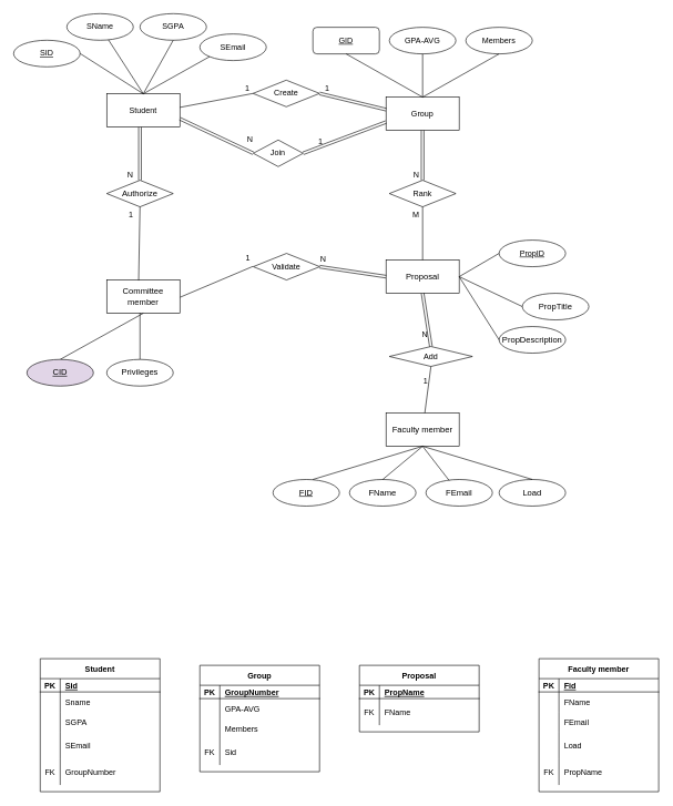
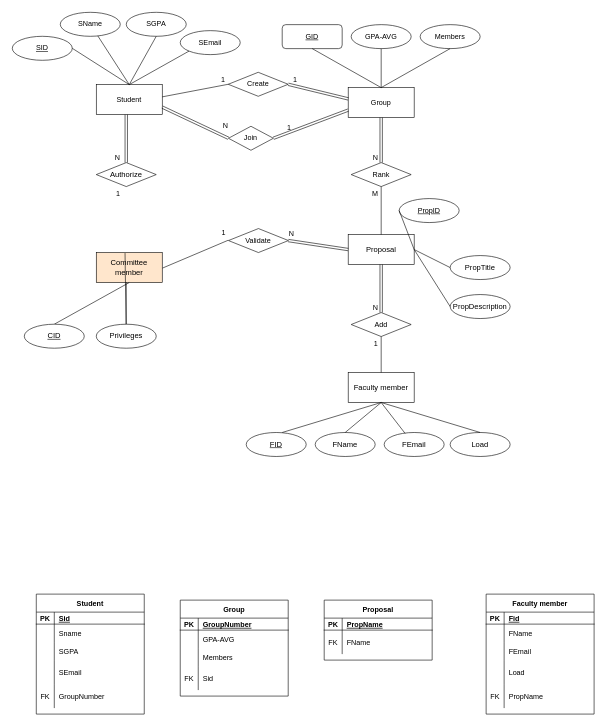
- <mxCell id="120" value="" style="endArrow=none;html=1;rounded=0;exitX=0.436;exitY=0.017;exitDx=0;exitDy=0;exitPerimeter=0;entryX=0.5;entryY=1;entryDx=0;entryDy=0;" edge="1" parent="1" source="4" target="17"><mxGeometry relative="1" as="geometry"><mxPoint x="180" y="400.53" as="sourcePoint" /><mxPoint x="290" y="379.6" as="targetPoint" /></mxGeometry></mxCell>
+ <mxCell id="120" value="" style="endArrow=none;html=1;rounded=0;exitX=0.436;exitY=0.017;exitDx=0;exitDy=0;exitPerimeter=0;" edge="1" parent="1" source="4" target="118"><mxGeometry relative="1" as="geometry"><mxPoint x="180" y="400.53" as="sourcePoint" /><mxPoint x="290" y="379.6" as="targetPoint" /></mxGeometry></mxCell>
- <mxCell id="13" value="PropID" style="ellipse;whiteSpace=wrap;html=1;align=center;fontStyle=4;" parent="1" vertex="1"><mxGeometry x="750" y="360.53" width="100" height="40" as="geometry" /></mxCell>
+ <mxCell id="13" value="PropID" style="ellipse;whiteSpace=wrap;html=1;align=center;fontStyle=4;" parent="1" vertex="1"><mxGeometry x="665" y="330.53" width="100" height="40" as="geometry" /></mxCell>
- <mxCell id="4" value="&lt;span data-lucid-content=&quot;{&amp;quot;t&amp;quot;:&amp;quot;Committee member&amp;quot;,&amp;quot;m&amp;quot;:[{&amp;quot;s&amp;quot;:0,&amp;quot;n&amp;quot;:&amp;quot;s&amp;quot;,&amp;quot;v&amp;quot;:16.889,&amp;quot;e&amp;quot;:16},{&amp;quot;s&amp;quot;:0,&amp;quot;n&amp;quot;:&amp;quot;c&amp;quot;,&amp;quot;v&amp;quot;:&amp;quot;#000000ff&amp;quot;,&amp;quot;e&amp;quot;:16}]}&quot; data-lucid-type=&quot;application/vnd.lucid.text&quot;&gt;&lt;span style=&quot;font-size: 12.667px;&quot;&gt;Committee member&lt;/span&gt;&lt;/span&gt;" style="whiteSpace=wrap;html=1;align=center;" parent="1" vertex="1"><mxGeometry x="160" y="420.53" width="110" height="50" as="geometry" /></mxCell>
+ <mxCell id="4" value="&lt;span data-lucid-content=&quot;{&amp;quot;t&amp;quot;:&amp;quot;Committee member&amp;quot;,&amp;quot;m&amp;quot;:[{&amp;quot;s&amp;quot;:0,&amp;quot;n&amp;quot;:&amp;quot;s&amp;quot;,&amp;quot;v&amp;quot;:16.889,&amp;quot;e&amp;quot;:16},{&amp;quot;s&amp;quot;:0,&amp;quot;n&amp;quot;:&amp;quot;c&amp;quot;,&amp;quot;v&amp;quot;:&amp;quot;#000000ff&amp;quot;,&amp;quot;e&amp;quot;:16}]}&quot; data-lucid-type=&quot;application/vnd.lucid.text&quot;&gt;&lt;span style=&quot;font-size: 12.667px;&quot;&gt;Committee member&lt;/span&gt;&lt;/span&gt;" style="whiteSpace=wrap;html=1;align=center;fillColor=#ffe6cc;" parent="1" vertex="1"><mxGeometry x="160" y="420.53" width="110" height="50" as="geometry" /></mxCell>
- <mxCell id="14" value="&lt;span style=&quot;font-size: 12.667px;&quot;&gt;PropTitle&lt;/span&gt;" style="ellipse;whiteSpace=wrap;html=1;align=center;" parent="1" vertex="1"><mxGeometry x="785" y="440.53" width="100" height="40" as="geometry" /></mxCell>
+ <mxCell id="14" value="&lt;span style=&quot;font-size: 12.667px;&quot;&gt;PropTitle&lt;/span&gt;" style="ellipse;whiteSpace=wrap;html=1;align=center;" parent="1" vertex="1"><mxGeometry x="750" y="425.53" width="100" height="40" as="geometry" /></mxCell>
- <mxCell id="18" value="Add" style="shape=rhombus;perimeter=rhombusPerimeter;whiteSpace=wrap;html=1;align=center;" parent="1" vertex="1"><mxGeometry x="585" y="520.53" width="125" height="30" as="geometry" /></mxCell>
+ <mxCell id="18" value="Add" style="shape=rhombus;perimeter=rhombusPerimeter;whiteSpace=wrap;html=1;align=center;" parent="1" vertex="1"><mxGeometry x="585" y="520.53" width="100" height="40" as="geometry" /></mxCell>
- <mxCell id="117" value="&lt;span style=&quot;font-size: 12.667px;&quot;&gt;CID&lt;/span&gt;" style="ellipse;whiteSpace=wrap;html=1;align=center;fontStyle=4;fillColor=#e1d5e7;" parent="1" vertex="1"><mxGeometry x="40" y="540" width="100" height="40" as="geometry" /></mxCell>
+ <mxCell id="117" value="&lt;span style=&quot;font-size: 12.667px;&quot;&gt;CID&lt;/span&gt;" style="ellipse;whiteSpace=wrap;html=1;align=center;fontStyle=4;" parent="1" vertex="1"><mxGeometry x="40" y="540" width="100" height="40" as="geometry" /></mxCell>
